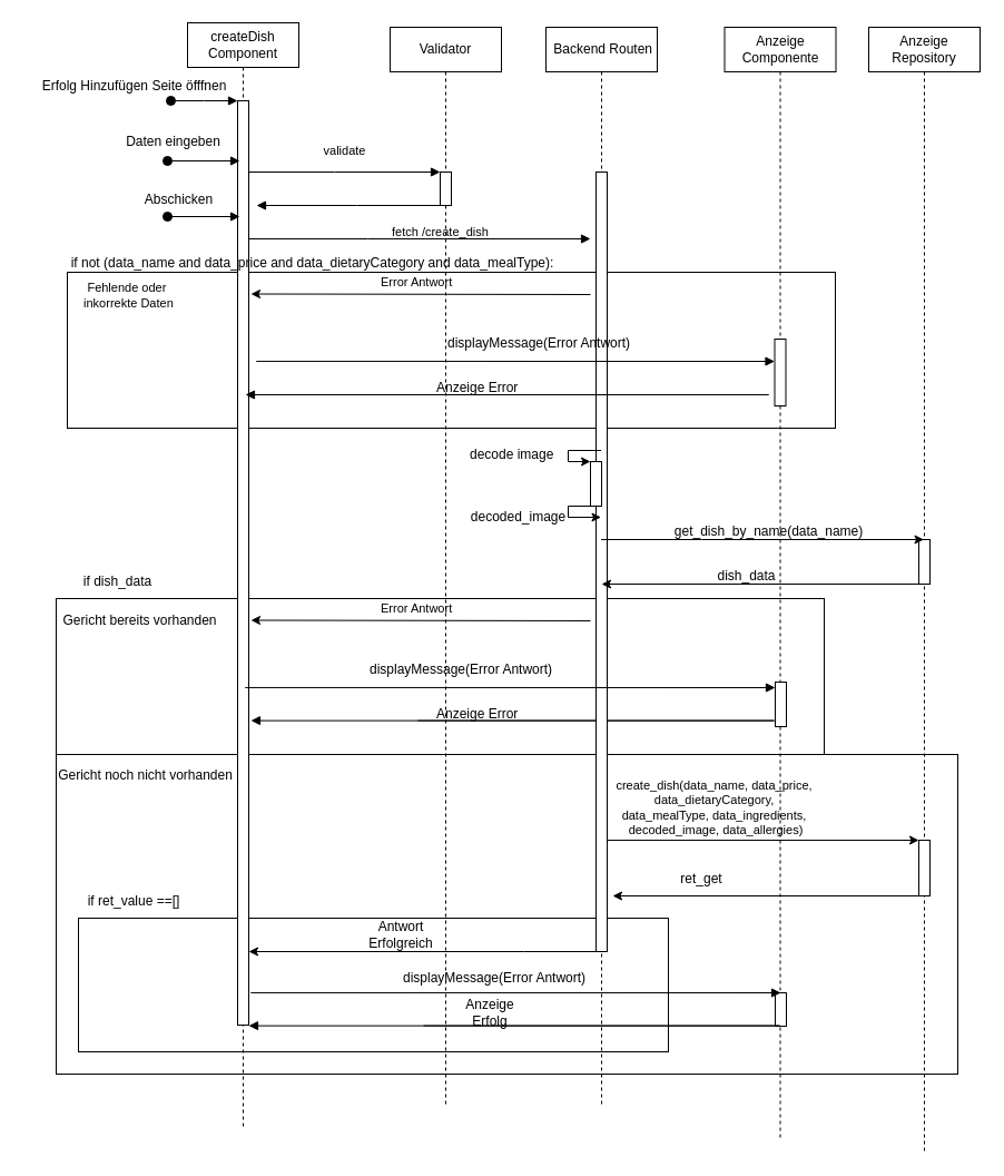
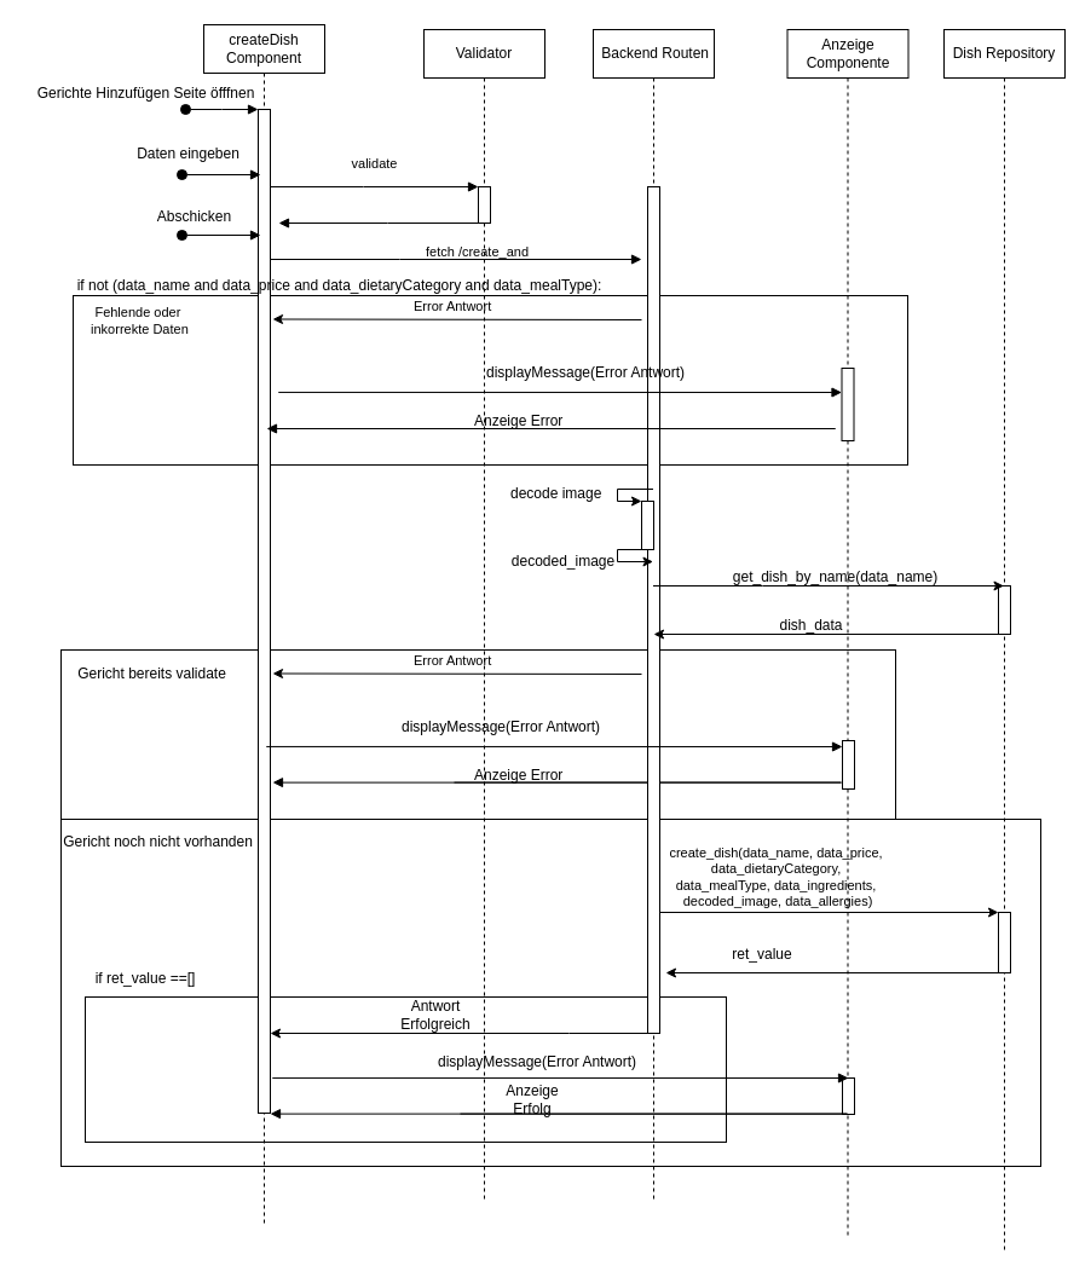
- <mxCell id="35" value="Anzeige Repository" style="shape=umlLifeline;perimeter=lifelinePerimeter;whiteSpace=wrap;html=1;container=0;dropTarget=0;collapsible=0;recursiveResize=0;outlineConnect=0;portConstraint=eastwest;newEdgeStyle={&quot;edgeStyle&quot;:&quot;elbowEdgeStyle&quot;,&quot;elbow&quot;:&quot;vertical&quot;,&quot;curved&quot;:0,&quot;rounded&quot;:0};" parent="1" vertex="1"><mxGeometry x="780" y="24" width="100" height="1010" as="geometry" /></mxCell>
+ <mxCell id="35" value="Dish Repository" style="shape=umlLifeline;perimeter=lifelinePerimeter;whiteSpace=wrap;html=1;container=0;dropTarget=0;collapsible=0;recursiveResize=0;outlineConnect=0;portConstraint=eastwest;newEdgeStyle={&quot;edgeStyle&quot;:&quot;elbowEdgeStyle&quot;,&quot;elbow&quot;:&quot;vertical&quot;,&quot;curved&quot;:0,&quot;rounded&quot;:0};" parent="1" vertex="1"><mxGeometry x="780" y="24" width="100" height="1010" as="geometry" /></mxCell>
- <mxCell id="63" value="Erfolg Hinzufügen Seite öfffnen" style="text;html=1;align=center;verticalAlign=middle;resizable=0;points=[];autosize=1;strokeColor=none;fillColor=none;" vertex="1" parent="1"><mxGeometry x="20" y="62" width="200" height="30" as="geometry" /></mxCell>
+ <mxCell id="63" value="Gerichte Hinzufügen Seite öfffnen" style="text;html=1;align=center;verticalAlign=middle;resizable=0;points=[];autosize=1;strokeColor=none;fillColor=none;" vertex="1" parent="1"><mxGeometry x="20" y="62" width="200" height="30" as="geometry" /></mxCell>
- <mxCell id="23" value="&lt;span style=&quot;font-family: Helvetica; font-size: 11px; font-style: normal; font-variant-ligatures: normal; font-variant-caps: normal; font-weight: 400; letter-spacing: normal; orphans: 2; text-align: center; text-indent: 0px; text-transform: none; widows: 2; word-spacing: 0px; -webkit-text-stroke-width: 0px; white-space: nowrap; text-decoration-thickness: initial; text-decoration-style: initial; text-decoration-color: initial; float: none; display: inline !important;&quot;&gt;fetch /create_dish&lt;/span&gt;" style="text;whiteSpace=wrap;html=1;" parent="1" vertex="1"><mxGeometry x="350" y="194" width="70" height="40" as="geometry" /></mxCell>
+ <mxCell id="23" value="&lt;span style=&quot;font-family: Helvetica; font-size: 11px; font-style: normal; font-variant-ligatures: normal; font-variant-caps: normal; font-weight: 400; letter-spacing: normal; orphans: 2; text-align: center; text-indent: 0px; text-transform: none; widows: 2; word-spacing: 0px; -webkit-text-stroke-width: 0px; white-space: nowrap; text-decoration-thickness: initial; text-decoration-style: initial; text-decoration-color: initial; float: none; display: inline !important;&quot;&gt;fetch /create_and&lt;/span&gt;" style="text;whiteSpace=wrap;html=1;" parent="1" vertex="1"><mxGeometry x="350" y="194" width="70" height="40" as="geometry" /></mxCell>
- <mxCell id="44" value="if dish_data" style="text;html=1;align=center;verticalAlign=middle;resizable=0;points=[];autosize=1;strokeColor=none;fillColor=none;" parent="1" vertex="1"><mxGeometry x="65" y="507" width="80" height="30" as="geometry" /></mxCell>
- <mxCell id="9" value="Gericht bereits vorhanden" style="text;html=1;align=center;verticalAlign=middle;resizable=0;points=[];autosize=1;strokeColor=none;fillColor=none;" parent="6" vertex="1"><mxGeometry x="-123" y="522" width="160" height="30" as="geometry" /></mxCell>
+ <mxCell id="9" value="Gericht bereits validate" style="text;html=1;align=center;verticalAlign=middle;resizable=0;points=[];autosize=1;strokeColor=none;fillColor=none;" parent="6" vertex="1"><mxGeometry x="-123" y="522" width="160" height="30" as="geometry" /></mxCell>
- <mxCell id="55" value="ret_get" style="text;html=1;align=center;verticalAlign=middle;whiteSpace=wrap;rounded=0;" parent="1" vertex="1"><mxGeometry x="600" y="774" width="60" height="30" as="geometry" /></mxCell>
+ <mxCell id="55" value="ret_value" style="text;html=1;align=center;verticalAlign=middle;whiteSpace=wrap;rounded=0;" parent="1" vertex="1"><mxGeometry x="600" y="774" width="60" height="30" as="geometry" /></mxCell>
